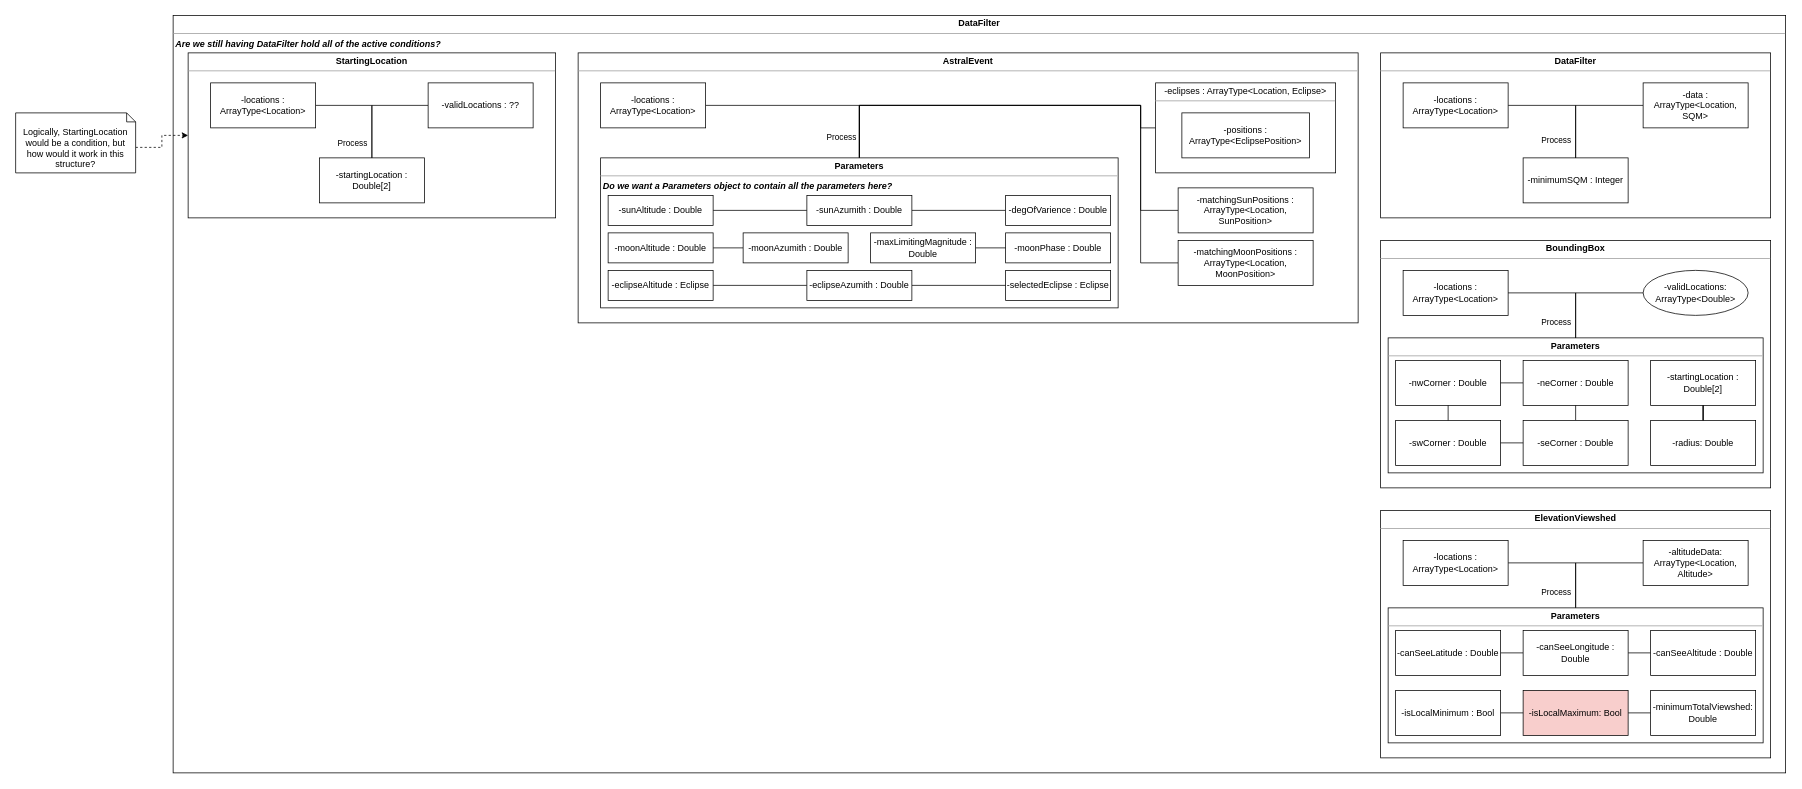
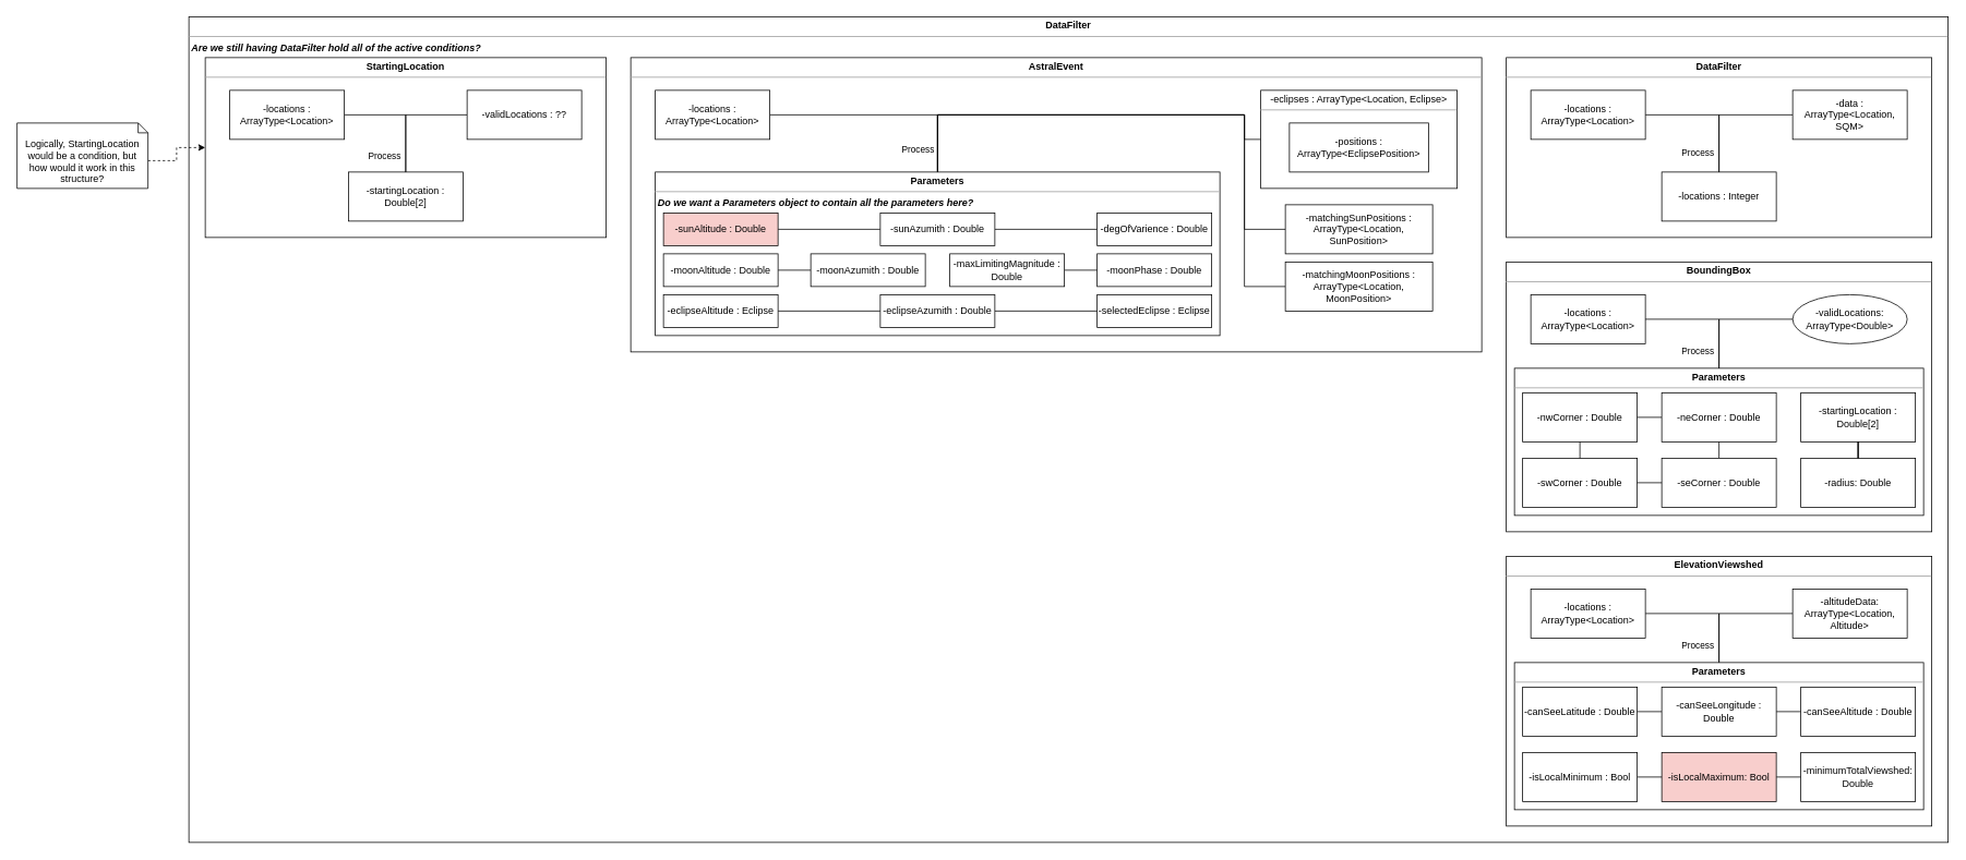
- <mxCell id="40" value="-minimumSQM : Integer" style="html=1;whiteSpace=wrap;" parent="1" vertex="1"><mxGeometry x="2030" y="210" width="140" height="60" as="geometry" /></mxCell>
+ <mxCell id="40" value="-locations : Integer" style="html=1;whiteSpace=wrap;" parent="1" vertex="1"><mxGeometry x="2030" y="210" width="140" height="60" as="geometry" /></mxCell>
- <mxCell id="24" value="-sunAltitude : Double" style="html=1;whiteSpace=wrap;" parent="21" vertex="1"><mxGeometry x="10" y="50" width="140" height="40" as="geometry" /></mxCell>
+ <mxCell id="24" value="-sunAltitude : Double" style="html=1;whiteSpace=wrap;fillColor=#f8cecc;" parent="21" vertex="1"><mxGeometry x="10" y="50" width="140" height="40" as="geometry" /></mxCell>
